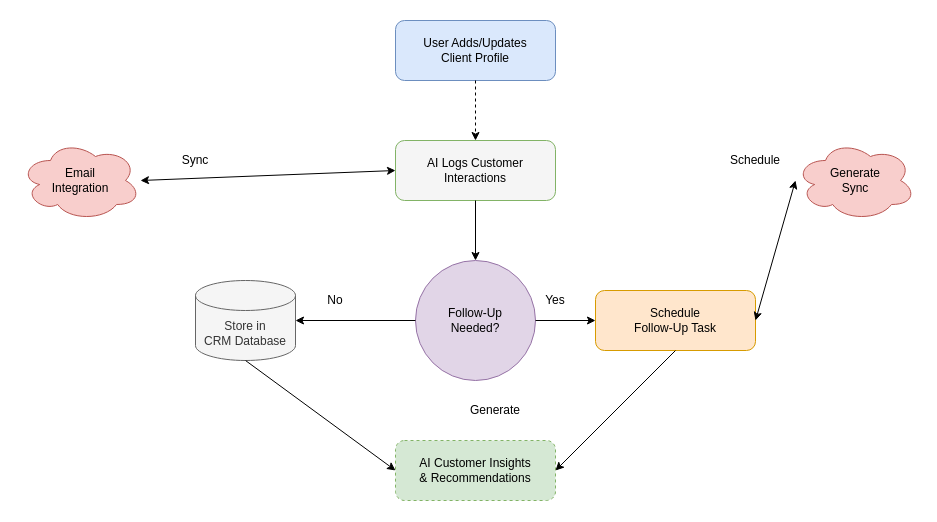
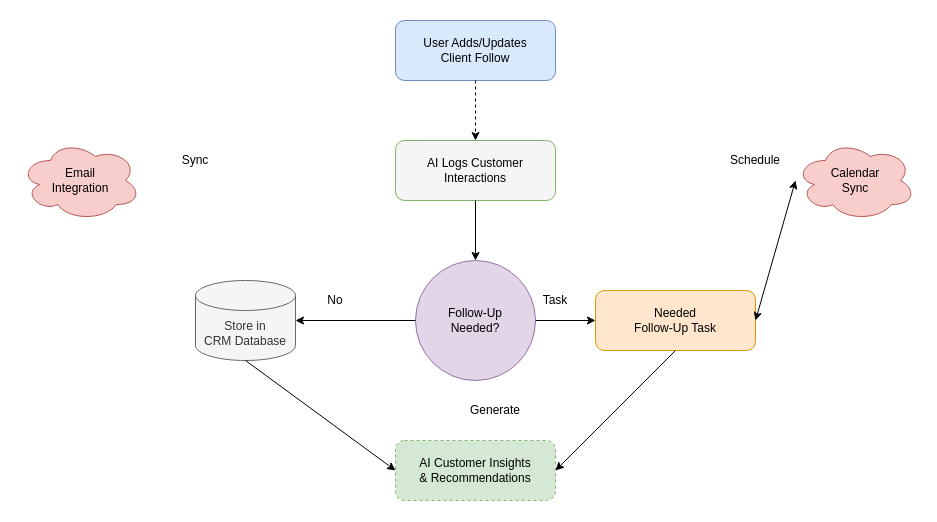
- <mxCell id="2" value="User Adds/Updates&#10;Client Profile" style="rounded=1;whiteSpace=wrap;html=1;fillColor=#dae8fc;strokeColor=#6c8ebf;" vertex="1" parent="1"><mxGeometry x="395" y="20" width="160" height="60" as="geometry" /></mxCell>
+ <mxCell id="2" value="User Adds/Updates&#10;Client Follow" style="rounded=1;whiteSpace=wrap;html=1;fillColor=#dae8fc;strokeColor=#6c8ebf;" vertex="1" parent="1"><mxGeometry x="395" y="20" width="160" height="60" as="geometry" /></mxCell>
- <mxCell id="14" value="" style="endArrow=classic;startArrow=classic;html=1;entryX=0;entryY=0.5;entryDx=0;entryDy=0;exitX=1;exitY=0.5;exitDx=0;exitDy=0;exitPerimeter=0;" edge="1" parent="1" source="7" target="3"><mxGeometry width="50" height="50" relative="1" as="geometry" /></mxCell>
- <mxCell id="8" value="Generate&#10;Sync" style="ellipse;shape=cloud;whiteSpace=wrap;html=1;fillColor=#f8cecc;strokeColor=#b85450;" vertex="1" parent="1"><mxGeometry x="795" y="140" width="120" height="80" as="geometry" /></mxCell>
+ <mxCell id="8" value="Calendar&#10;Sync" style="ellipse;shape=cloud;whiteSpace=wrap;html=1;fillColor=#f8cecc;strokeColor=#b85450;" vertex="1" parent="1"><mxGeometry x="795" y="140" width="120" height="80" as="geometry" /></mxCell>
- <mxCell id="18" value="Yes" style="text;html=1;strokeColor=none;fillColor=none;align=center;verticalAlign=middle;whiteSpace=wrap;rounded=0;" vertex="1" parent="1"><mxGeometry x="535" y="290" width="40" height="20" as="geometry" /></mxCell>
+ <mxCell id="18" value="Task" style="text;html=1;strokeColor=none;fillColor=none;align=center;verticalAlign=middle;whiteSpace=wrap;rounded=0;" vertex="1" parent="1"><mxGeometry x="535" y="290" width="40" height="20" as="geometry" /></mxCell>
- <mxCell id="5" value="Schedule&#10;Follow-Up Task" style="rounded=1;whiteSpace=wrap;html=1;fillColor=#ffe6cc;strokeColor=#d79b00;" vertex="1" parent="1"><mxGeometry x="595" y="290" width="160" height="60" as="geometry" /></mxCell>
+ <mxCell id="5" value="Needed&#10;Follow-Up Task" style="rounded=1;whiteSpace=wrap;html=1;fillColor=#ffe6cc;strokeColor=#d79b00;" vertex="1" parent="1"><mxGeometry x="595" y="290" width="160" height="60" as="geometry" /></mxCell>
